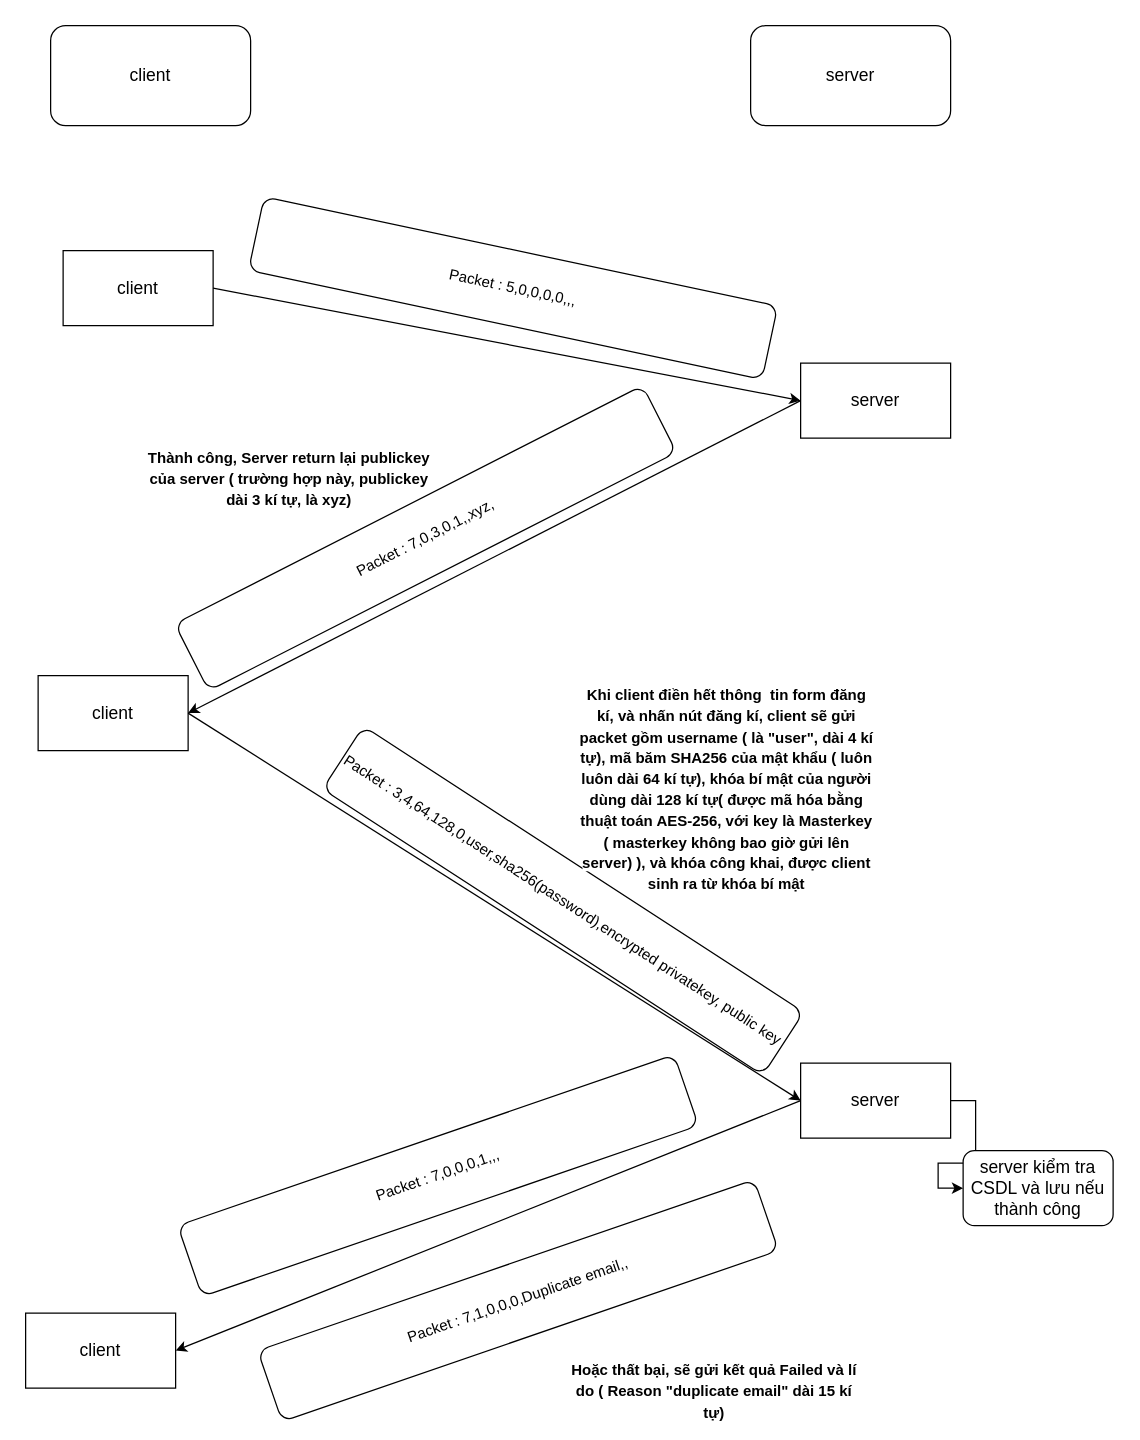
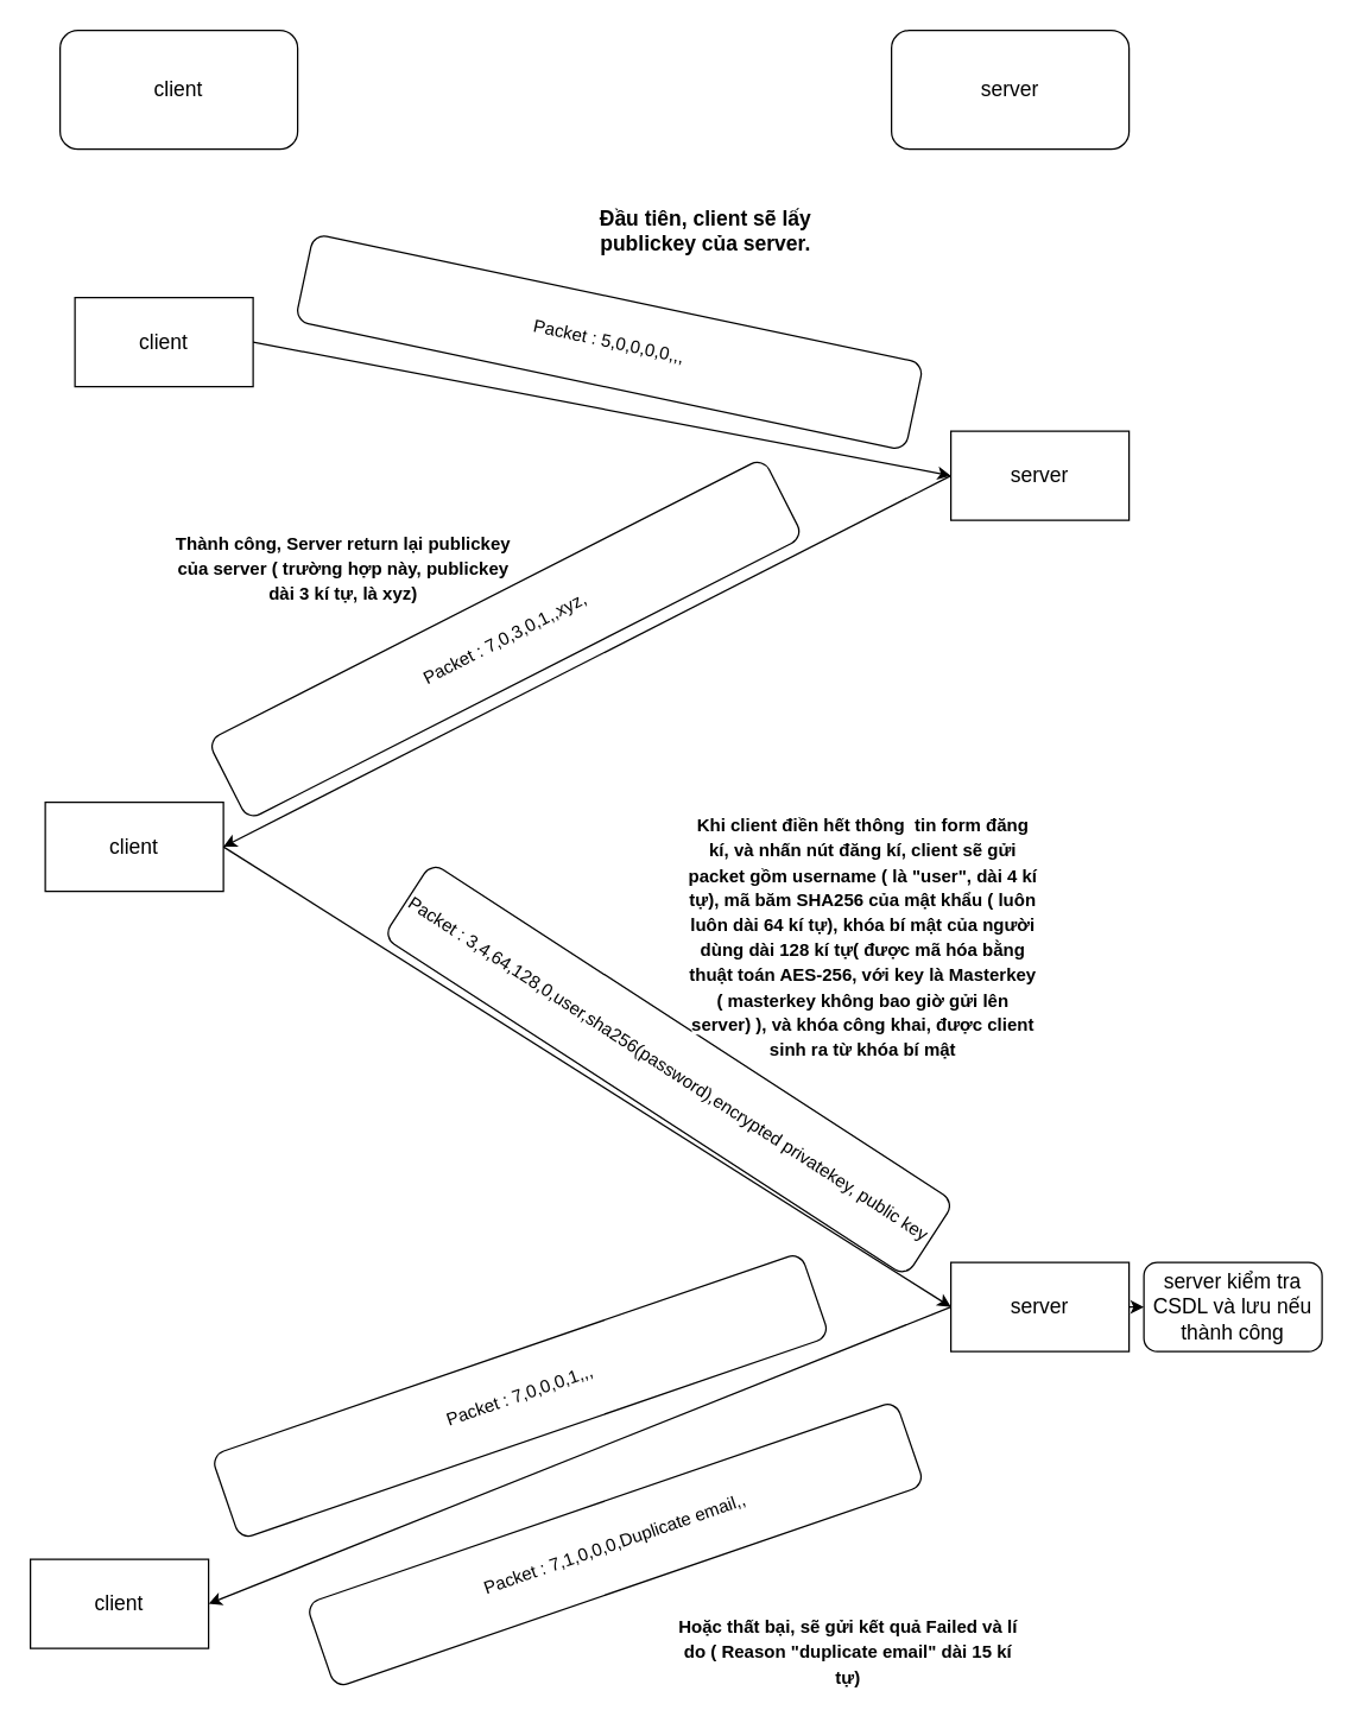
+ <mxCell id="18" value="Đầu tiên, client sẽ lấy publickey của server." style="text;html=1;strokeColor=none;fillColor=none;align=center;verticalAlign=middle;whiteSpace=wrap;rounded=0;fontSize=14;fontStyle=1" vertex="1" parent="1"><mxGeometry x="390" y="120" width="170" height="70" as="geometry" /></mxCell>
- <mxCell id="14" value="server kiểm tra CSDL và lưu nếu thành công" style="rounded=1;whiteSpace=wrap;html=1;align=center;fontSize=14;" parent="1" vertex="1"><mxGeometry x="770" y="920" width="120" height="60" as="geometry" /></mxCell>
+ <mxCell id="14" value="server kiểm tra CSDL và lưu nếu thành công" style="rounded=1;whiteSpace=wrap;html=1;align=center;fontSize=14;" parent="1" vertex="1"><mxGeometry x="770" y="850" width="120" height="60" as="geometry" /></mxCell>
